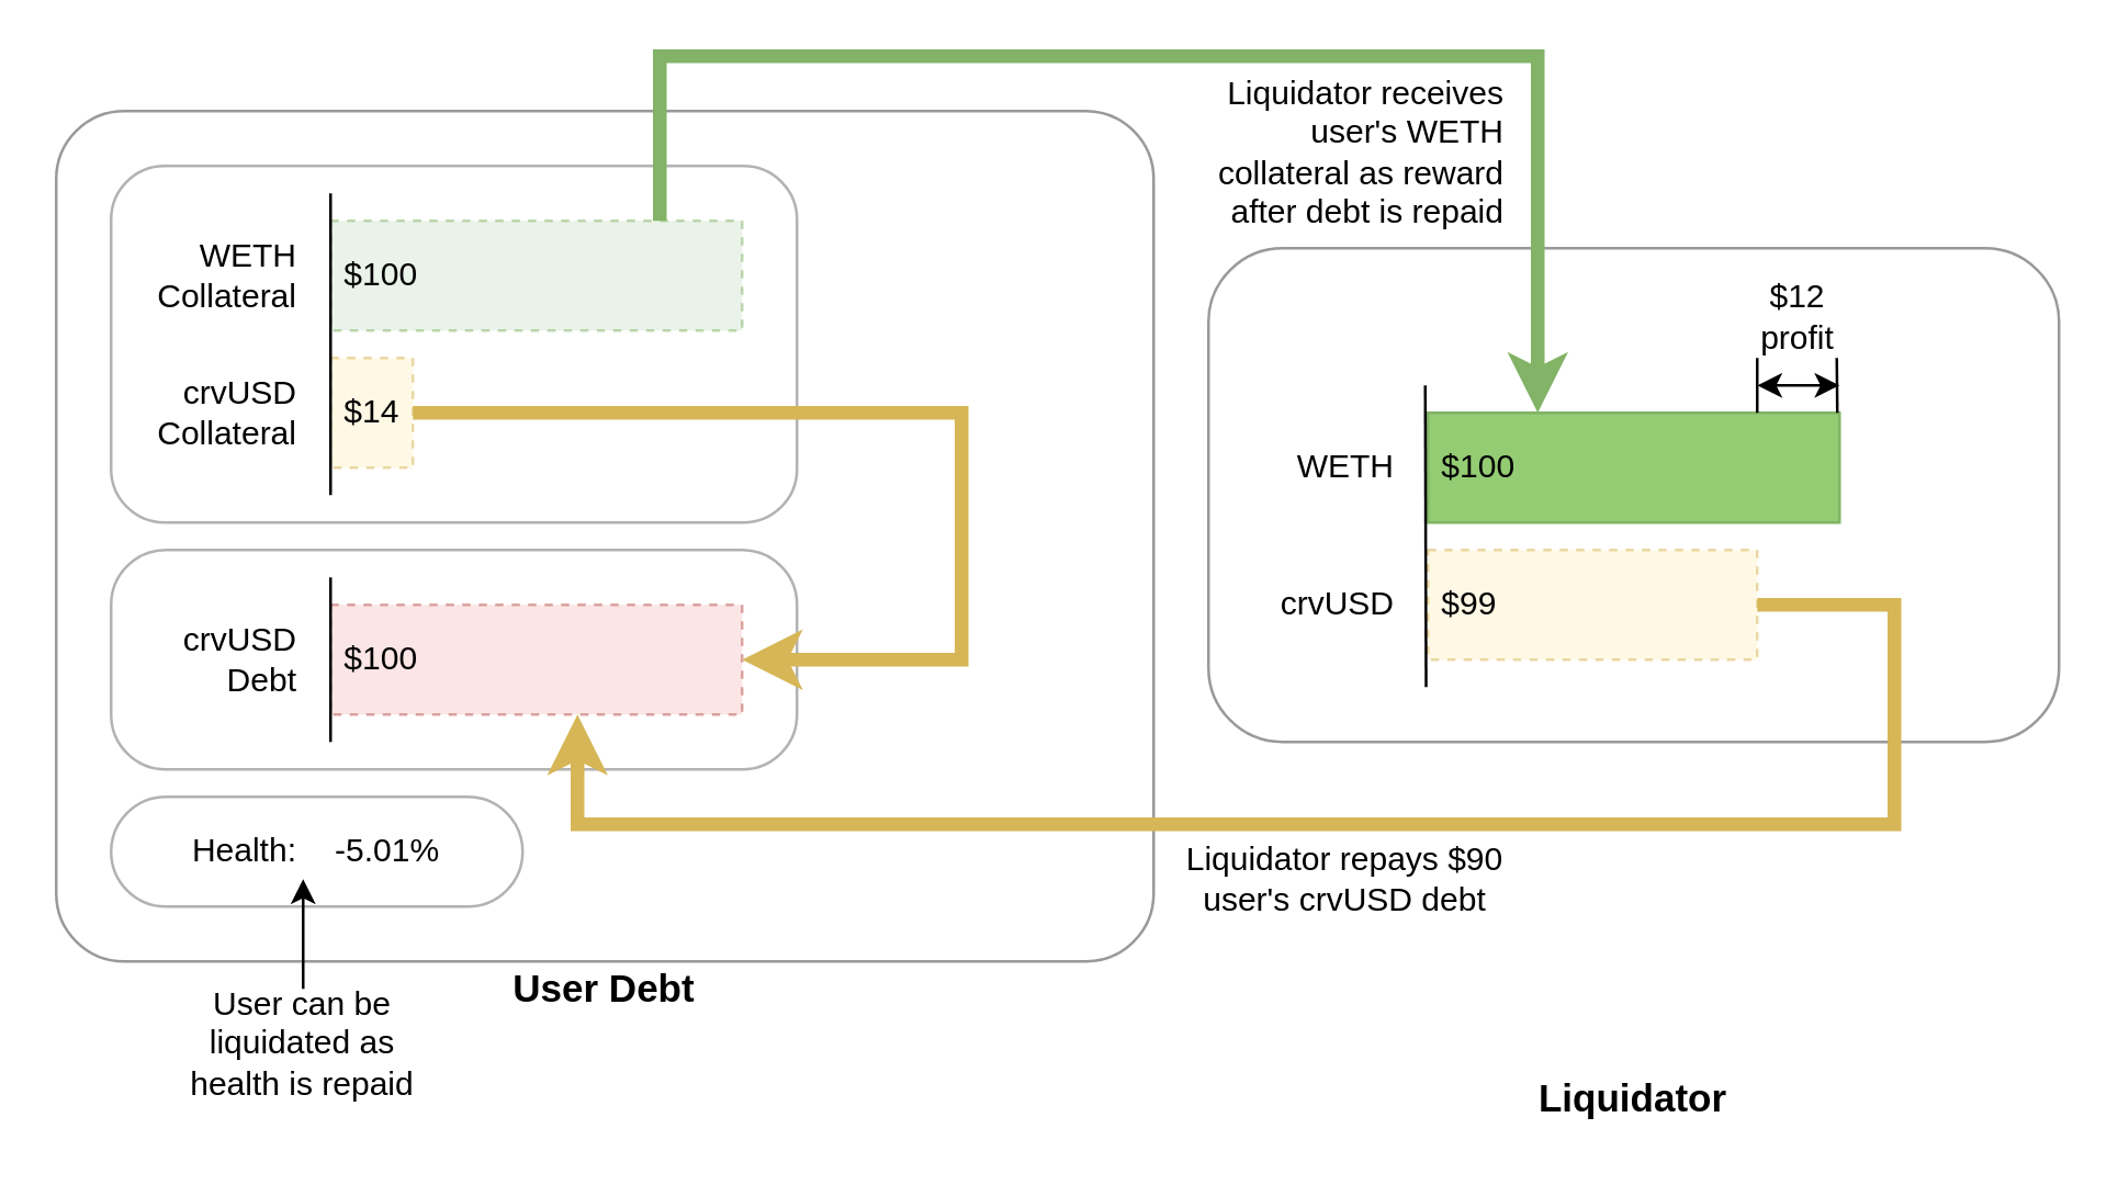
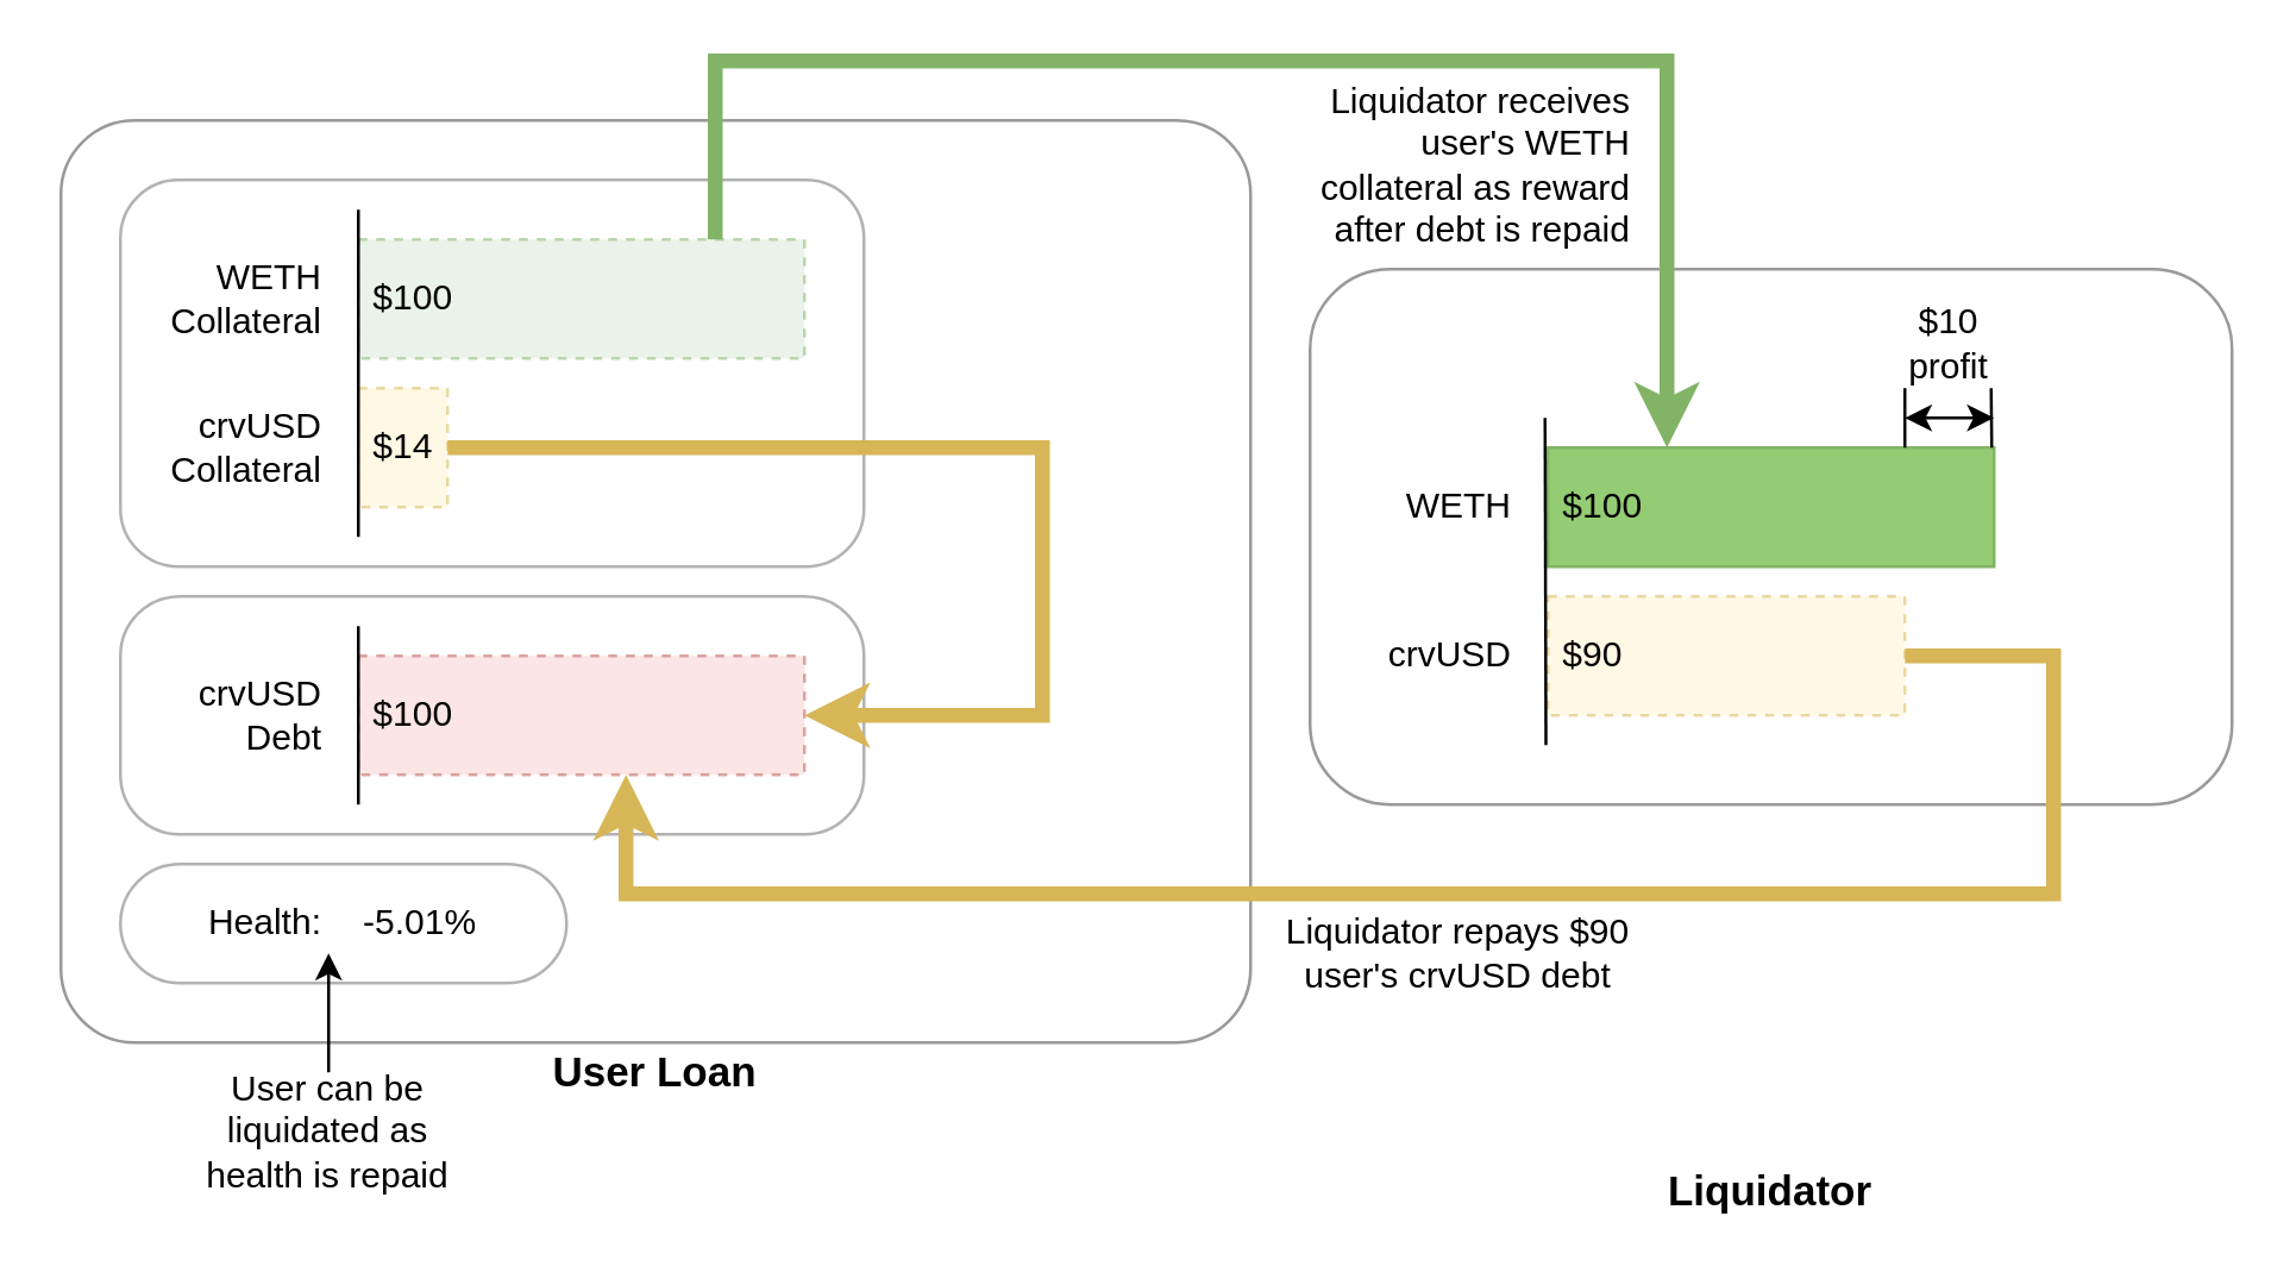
- <mxCell id="29" value="$12&lt;br&gt;profit" style="text;html=1;strokeColor=none;fillColor=none;align=center;verticalAlign=middle;whiteSpace=wrap;rounded=0;" parent="1" vertex="1"><mxGeometry x="630" y="100" width="50" height="30" as="geometry" /></mxCell>
+ <mxCell id="29" value="$10&lt;br&gt;profit" style="text;html=1;strokeColor=none;fillColor=none;align=center;verticalAlign=middle;whiteSpace=wrap;rounded=0;" parent="1" vertex="1"><mxGeometry x="630" y="100" width="50" height="30" as="geometry" /></mxCell>
- <mxCell id="12" value="&amp;nbsp;$99" style="rounded=0;whiteSpace=wrap;html=1;fillColor=#fff2cc;strokeColor=#D6B656;opacity=50;dashed=1;align=left;" parent="1" vertex="1"><mxGeometry x="520" y="200" width="120" height="40" as="geometry" /></mxCell>
+ <mxCell id="12" value="&amp;nbsp;$90" style="rounded=0;whiteSpace=wrap;html=1;fillColor=#fff2cc;strokeColor=#D6B656;opacity=50;dashed=1;align=left;" parent="1" vertex="1"><mxGeometry x="520" y="200" width="120" height="40" as="geometry" /></mxCell>
- <mxCell id="17" value="User Debt" style="text;html=1;strokeColor=none;fillColor=none;align=center;verticalAlign=middle;whiteSpace=wrap;rounded=0;fontSize=14;fontStyle=1" parent="1" vertex="1"><mxGeometry x="20" y="350" width="400" height="20" as="geometry" /></mxCell>
+ <mxCell id="17" value="User Loan" style="text;html=1;strokeColor=none;fillColor=none;align=center;verticalAlign=middle;whiteSpace=wrap;rounded=0;fontSize=14;fontStyle=1" parent="1" vertex="1"><mxGeometry x="20" y="350" width="400" height="20" as="geometry" /></mxCell>
